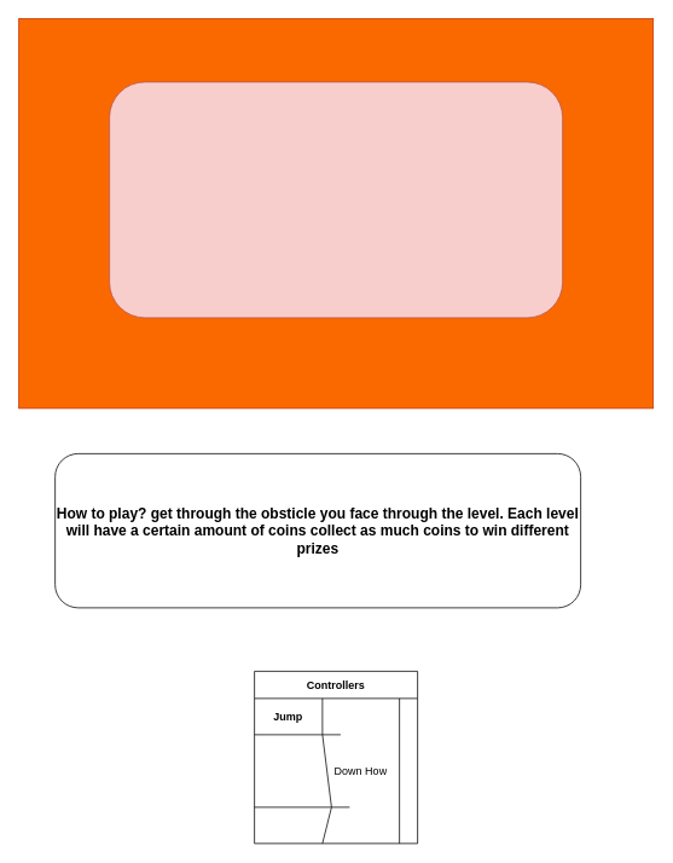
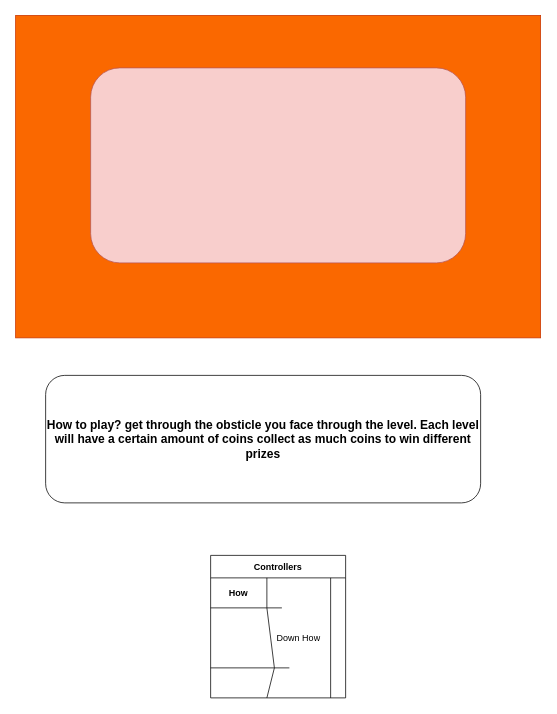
- <mxCell id="6" value="&lt;b&gt;Jump&lt;/b&gt;" style="shape=partialRectangle;html=1;whiteSpace=wrap;connectable=0;fillColor=none;top=0;left=0;bottom=0;right=0;overflow=hidden;" vertex="1" parent="5"><mxGeometry width="75" height="40" as="geometry" /></mxCell>
+ <mxCell id="6" value="&lt;b&gt;How&lt;/b&gt;" style="shape=partialRectangle;html=1;whiteSpace=wrap;connectable=0;fillColor=none;top=0;left=0;bottom=0;right=0;overflow=hidden;" vertex="1" parent="5"><mxGeometry width="75" height="40" as="geometry" /></mxCell>
